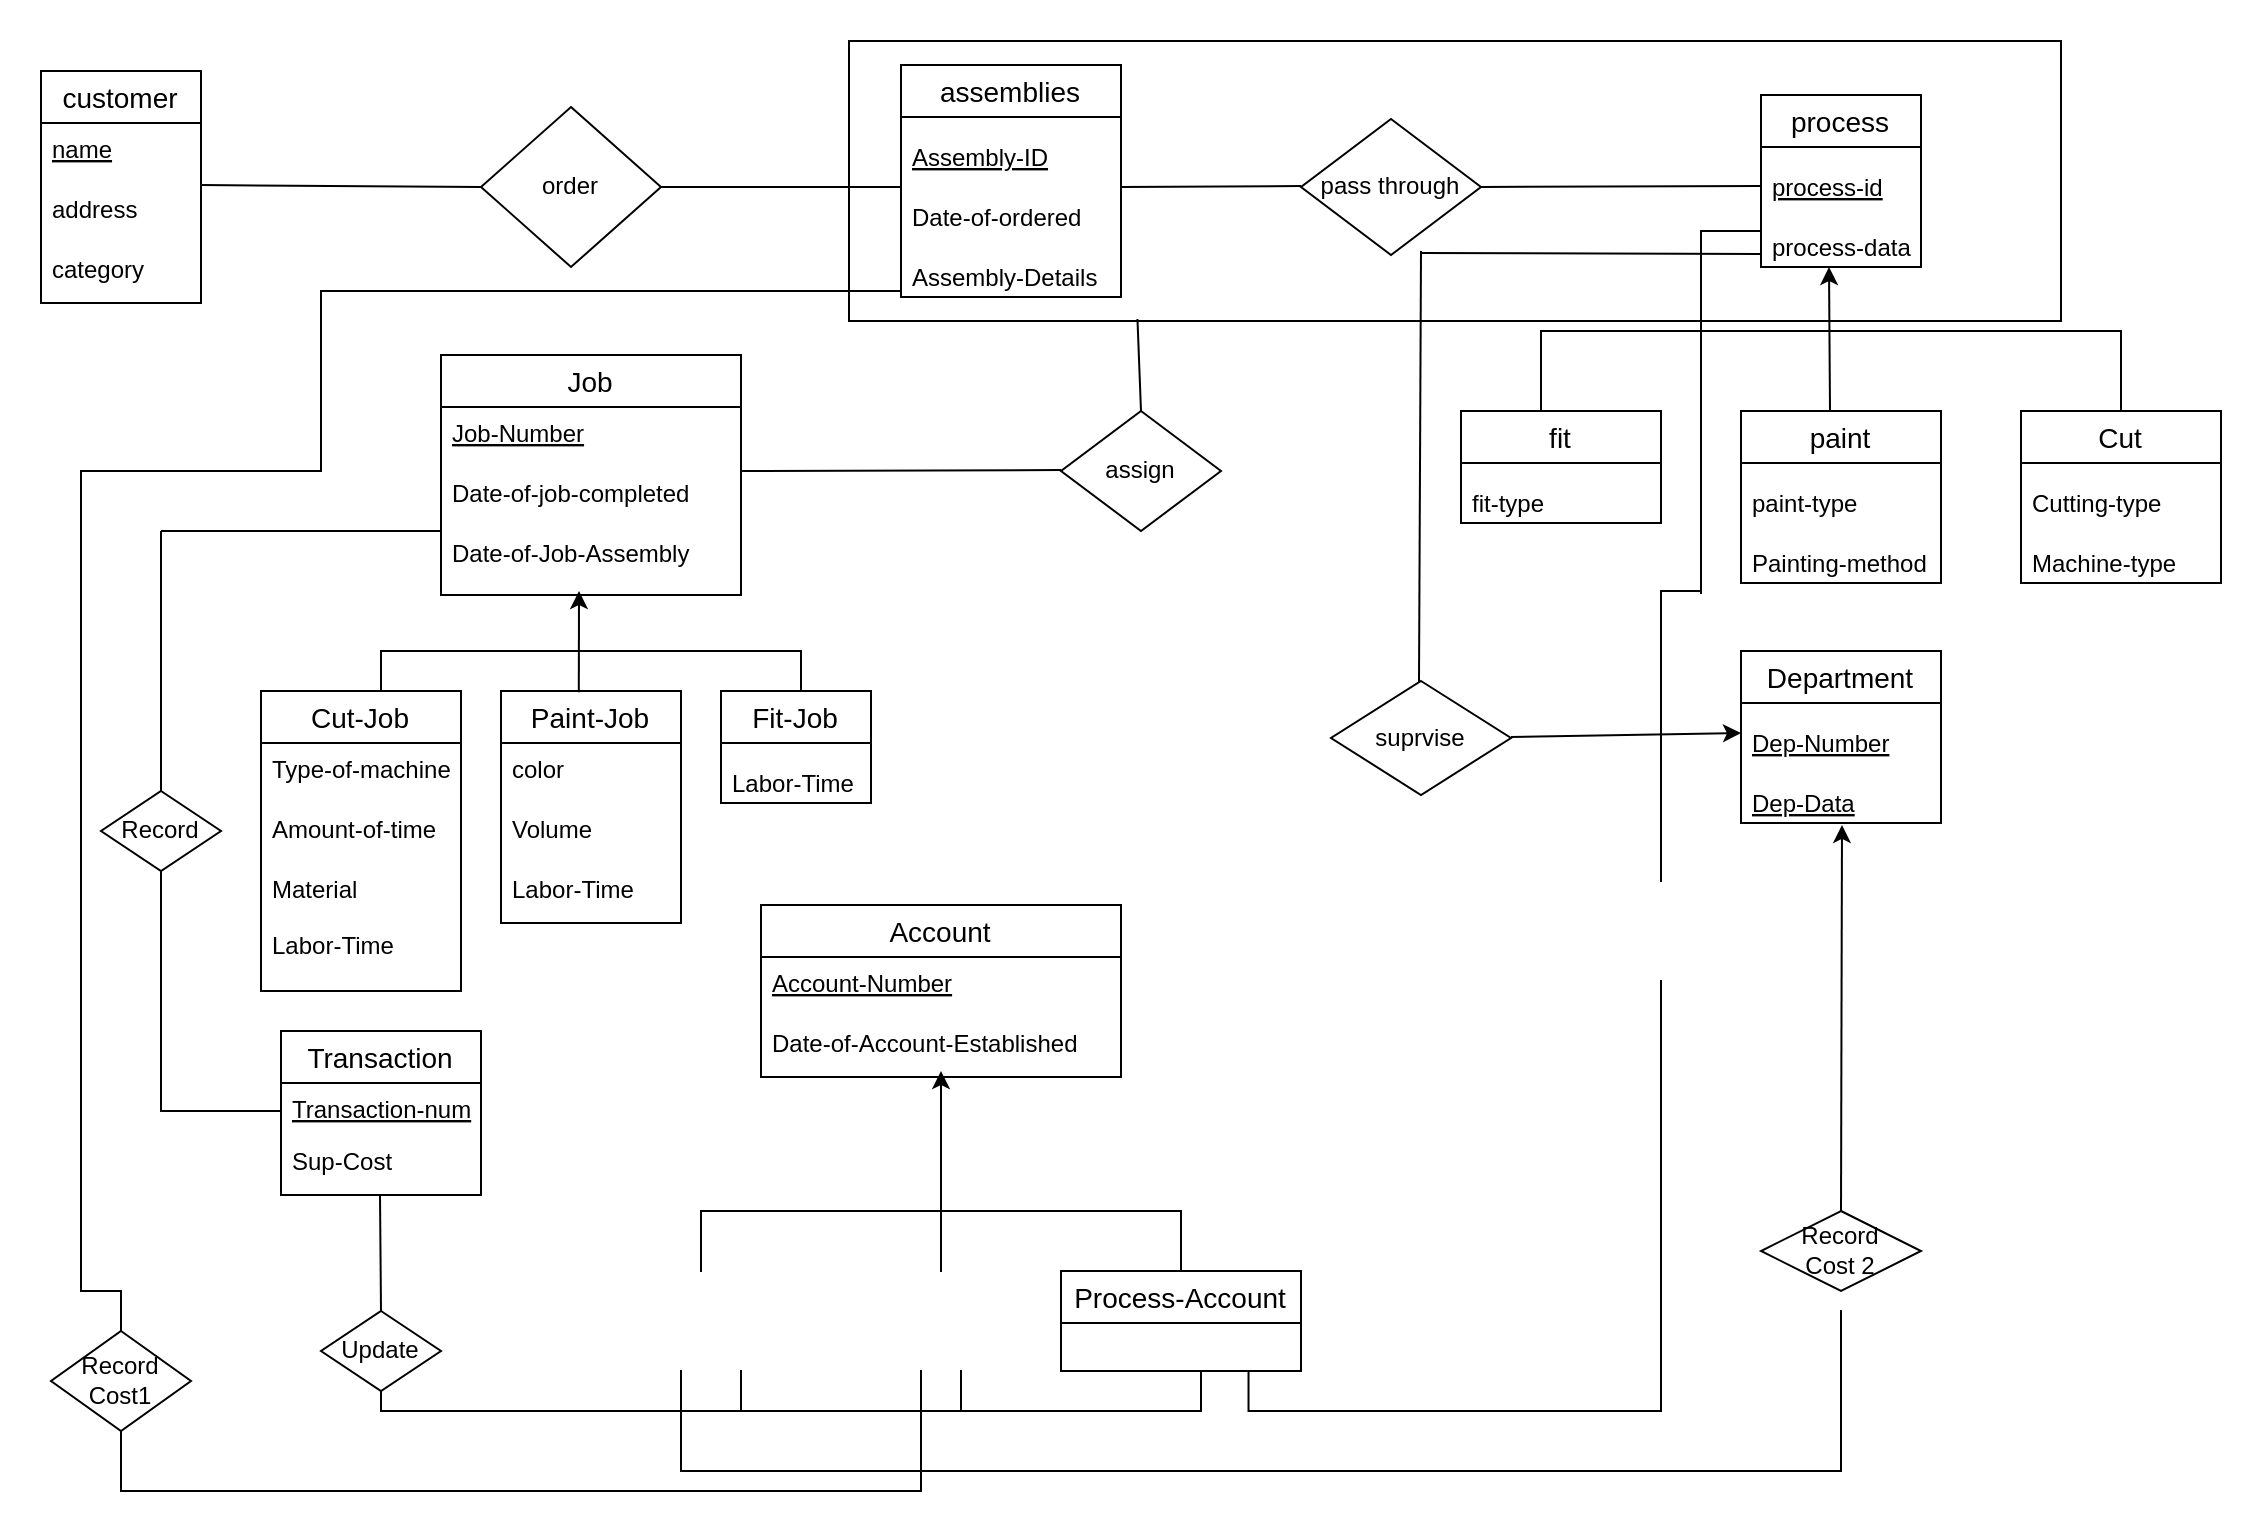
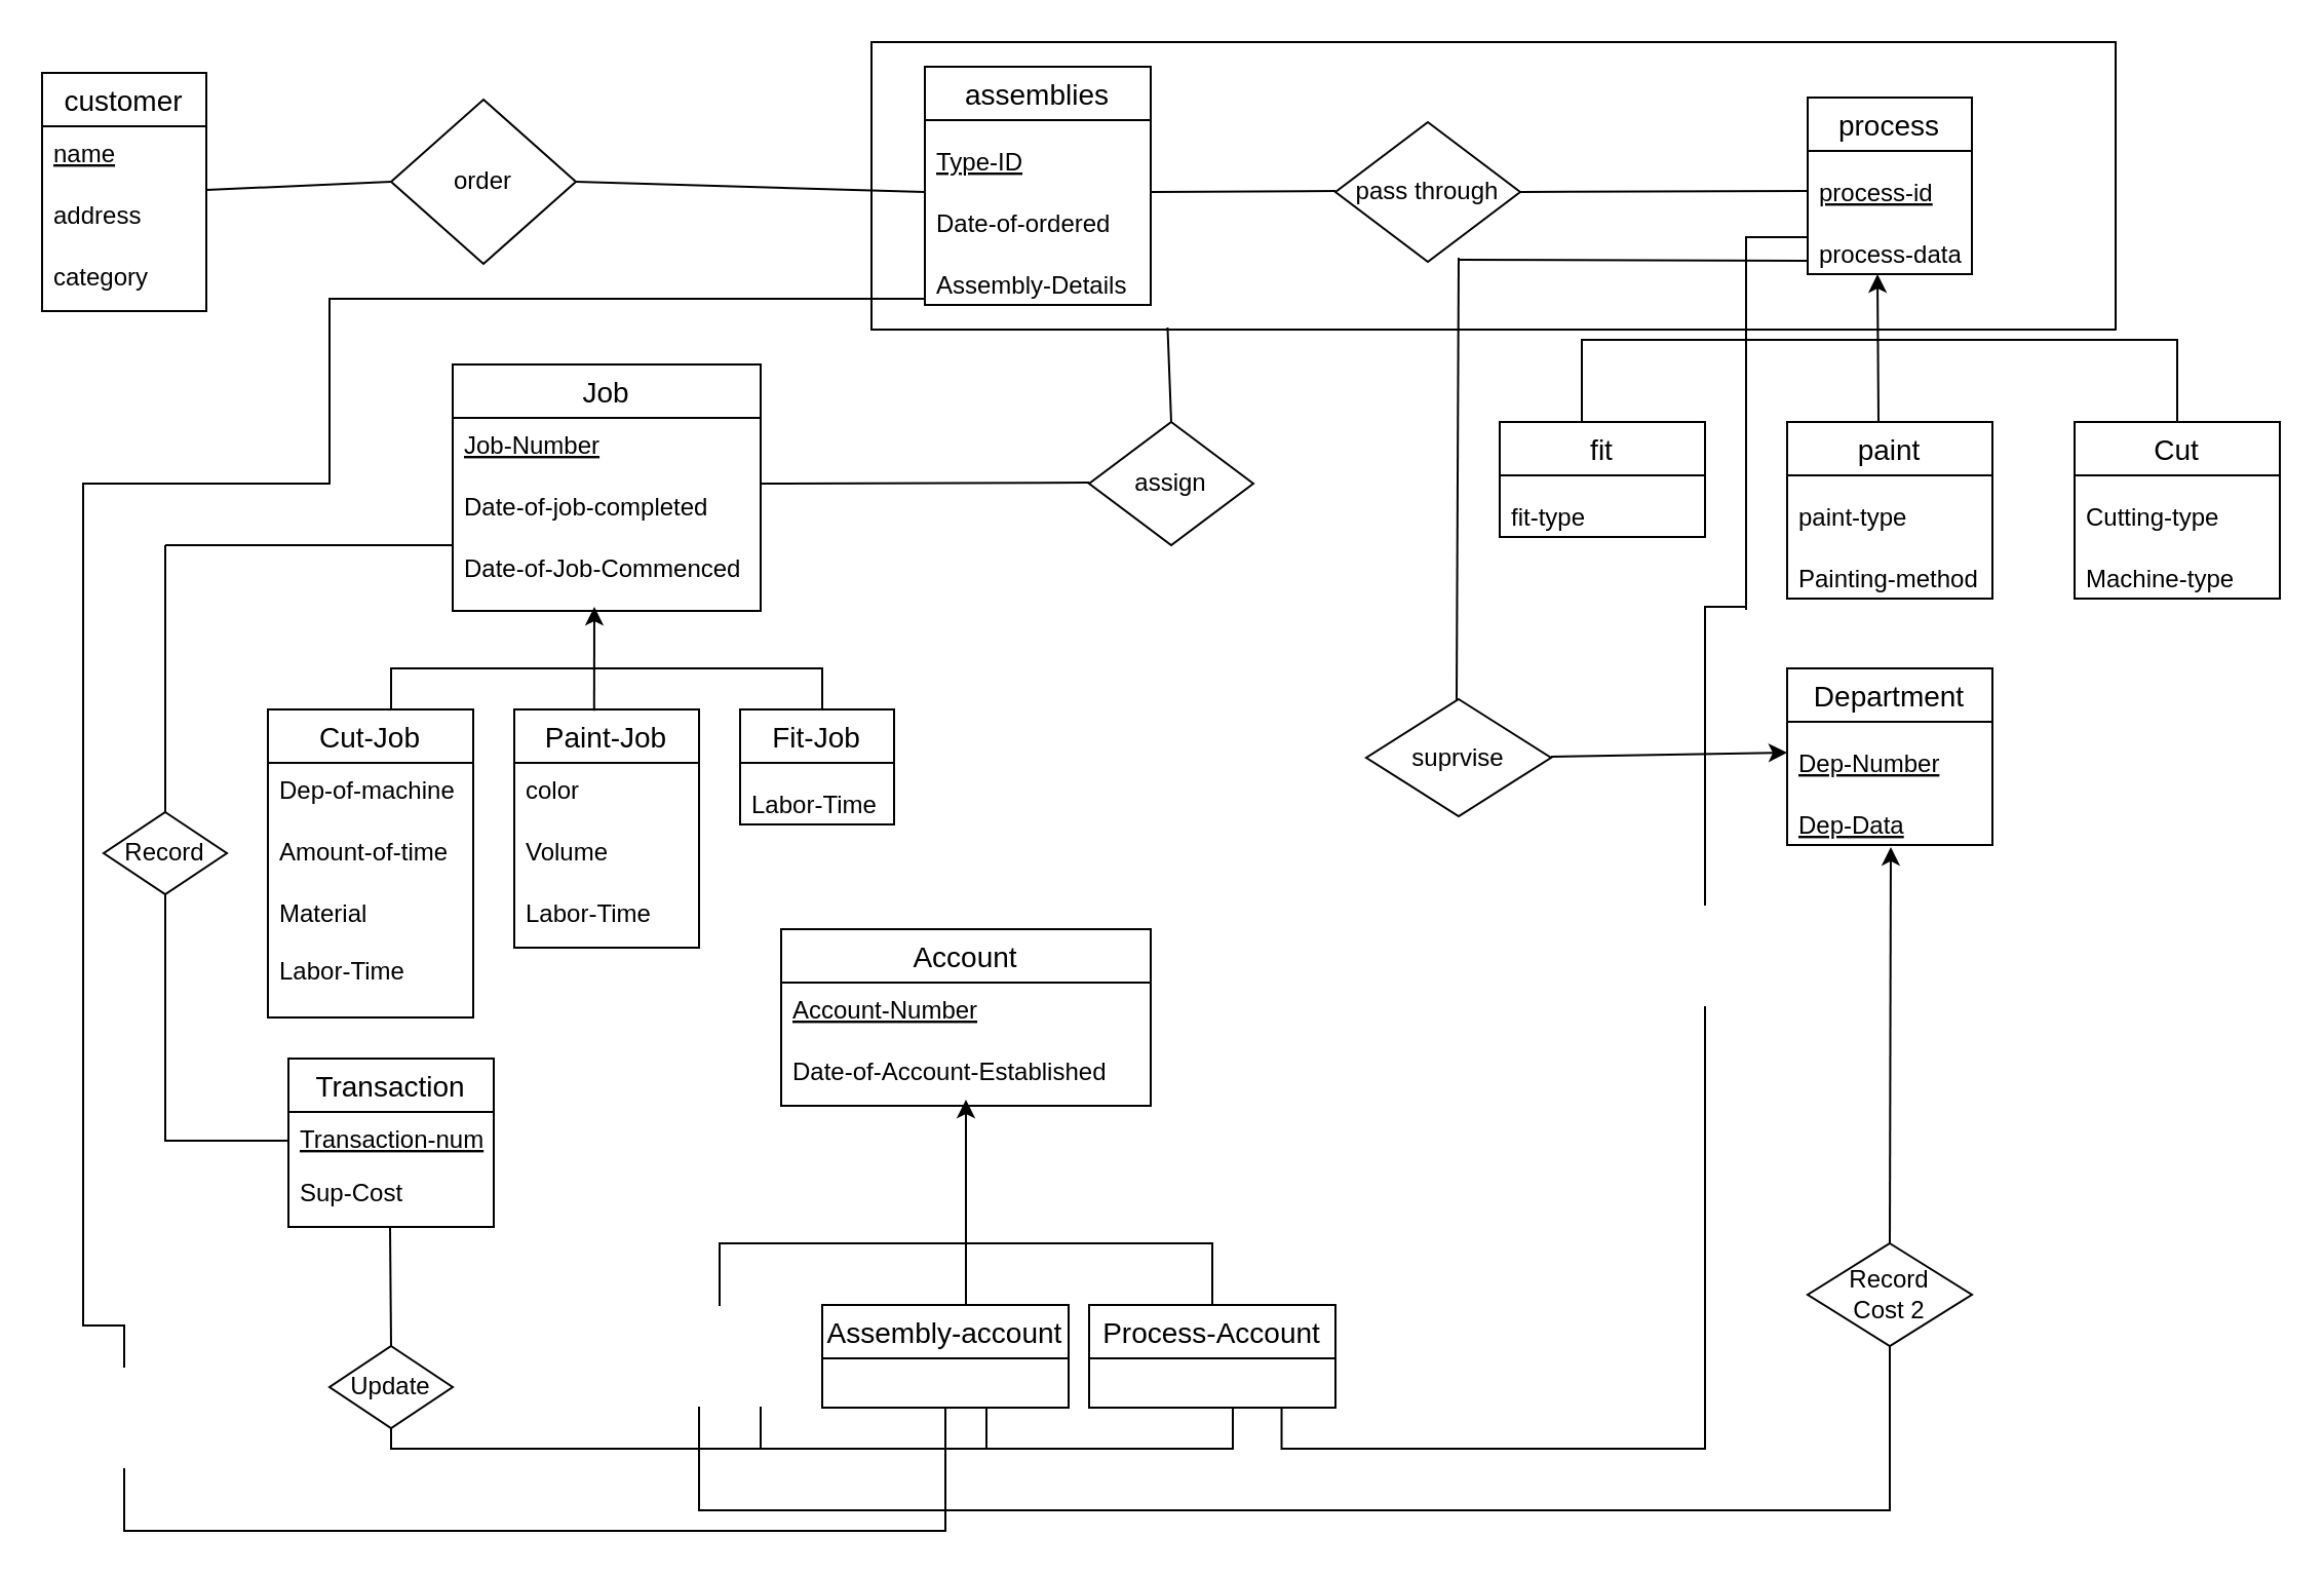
- <mxCell id="8" value="Assembly-ID" style="text;strokeColor=none;fillColor=none;spacingLeft=4;spacingRight=4;overflow=hidden;rotatable=0;points=[[0,0.5],[1,0.5]];portConstraint=eastwest;fontSize=12;verticalAlign=bottom;fontStyle=4" parent="7" vertex="1"><mxGeometry y="26" width="110" height="30" as="geometry" /></mxCell>
+ <mxCell id="8" value="Type-ID" style="text;strokeColor=none;fillColor=none;spacingLeft=4;spacingRight=4;overflow=hidden;rotatable=0;points=[[0,0.5],[1,0.5]];portConstraint=eastwest;fontSize=12;verticalAlign=bottom;fontStyle=4" parent="7" vertex="1"><mxGeometry y="26" width="110" height="30" as="geometry" /></mxCell>
- <mxCell id="6" value="order" style="shape=rhombus;perimeter=rhombusPerimeter;whiteSpace=wrap;html=1;align=center;fontSize=12;fillColor=none;" parent="1" vertex="1"><mxGeometry x="240" y="53" width="90" height="80" as="geometry" /></mxCell>
+ <mxCell id="6" value="order" style="shape=rhombus;perimeter=rhombusPerimeter;whiteSpace=wrap;html=1;align=center;fontSize=12;fillColor=none;" parent="1" vertex="1"><mxGeometry x="190" y="48" width="90" height="80" as="geometry" /></mxCell>
- <mxCell id="20" value="Date-of-Job-Assembly" style="text;strokeColor=none;fillColor=none;spacingLeft=4;spacingRight=4;overflow=hidden;rotatable=0;points=[[0,0.5],[1,0.5]];portConstraint=eastwest;fontSize=12;fontStyle=0" parent="17" vertex="1"><mxGeometry y="86" width="150" height="34" as="geometry" /></mxCell>
+ <mxCell id="20" value="Date-of-Job-Commenced" style="text;strokeColor=none;fillColor=none;spacingLeft=4;spacingRight=4;overflow=hidden;rotatable=0;points=[[0,0.5],[1,0.5]];portConstraint=eastwest;fontSize=12;fontStyle=0" parent="17" vertex="1"><mxGeometry y="86" width="150" height="34" as="geometry" /></mxCell>
- <mxCell id="32" value="Type-of-machine" style="text;strokeColor=none;fillColor=none;spacingLeft=4;spacingRight=4;overflow=hidden;rotatable=0;points=[[0,0.5],[1,0.5]];portConstraint=eastwest;fontSize=12;fontStyle=0" parent="31" vertex="1"><mxGeometry y="26" width="100" height="30" as="geometry" /></mxCell>
+ <mxCell id="32" value="Dep-of-machine" style="text;strokeColor=none;fillColor=none;spacingLeft=4;spacingRight=4;overflow=hidden;rotatable=0;points=[[0,0.5],[1,0.5]];portConstraint=eastwest;fontSize=12;fontStyle=0" parent="31" vertex="1"><mxGeometry y="26" width="100" height="30" as="geometry" /></mxCell>
- <mxCell id="66" value="Record&lt;br&gt;Cost 2" style="shape=rhombus;perimeter=rhombusPerimeter;whiteSpace=wrap;html=1;align=center;fontSize=12;fillColor=none;" parent="1" vertex="1"><mxGeometry x="880" y="605" width="80" height="40" as="geometry" /></mxCell>
+ <mxCell id="66" value="Record&lt;br&gt;Cost 2" style="shape=rhombus;perimeter=rhombusPerimeter;whiteSpace=wrap;html=1;align=center;fontSize=12;fillColor=none;" parent="1" vertex="1"><mxGeometry x="880" y="605" width="80" height="50" as="geometry" /></mxCell>
+ <mxCell id="56" value="Assembly-account" style="swimlane;fontStyle=0;childLayout=stackLayout;horizontal=1;startSize=26;horizontalStack=0;resizeParent=1;resizeParentMax=0;resizeLast=0;collapsible=1;marginBottom=0;align=center;fontSize=14;fillColor=none;" parent="1" vertex="1"><mxGeometry x="400" y="635" width="120" height="50" as="geometry" /></mxCell>
- <mxCell id="65" value="Record&lt;br&gt;Cost1" style="shape=rhombus;perimeter=rhombusPerimeter;whiteSpace=wrap;html=1;align=center;fontSize=12;fillColor=none;" parent="1" vertex="1"><mxGeometry x="25" y="665" width="70" height="50" as="geometry" /></mxCell>
